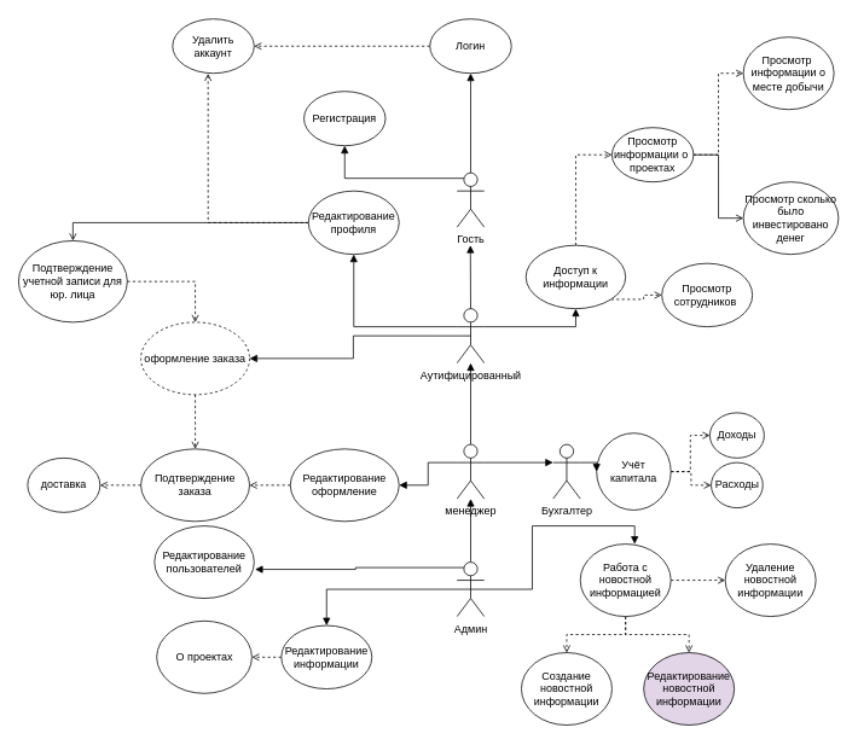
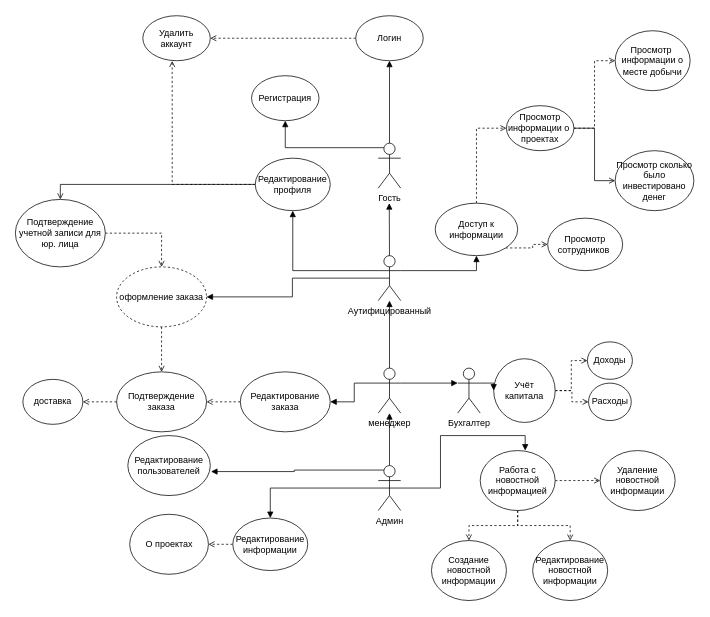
- <mxCell id="51" value="Редактирование оформление" style="ellipse;whiteSpace=wrap;html=1;" parent="1" vertex="1"><mxGeometry x="320" y="495" width="120" height="80" as="geometry" /></mxCell>
+ <mxCell id="51" value="Редактирование заказа" style="ellipse;whiteSpace=wrap;html=1;" parent="1" vertex="1"><mxGeometry x="320" y="495" width="120" height="80" as="geometry" /></mxCell>
- <mxCell id="41" value="Редактирование новостной информации" style="ellipse;whiteSpace=wrap;html=1;fillColor=#e1d5e7;" parent="1" vertex="1"><mxGeometry x="710" y="720" width="100" height="80" as="geometry" /></mxCell>
+ <mxCell id="41" value="Редактирование новостной информации" style="ellipse;whiteSpace=wrap;html=1;" parent="1" vertex="1"><mxGeometry x="710" y="720" width="100" height="80" as="geometry" /></mxCell>
